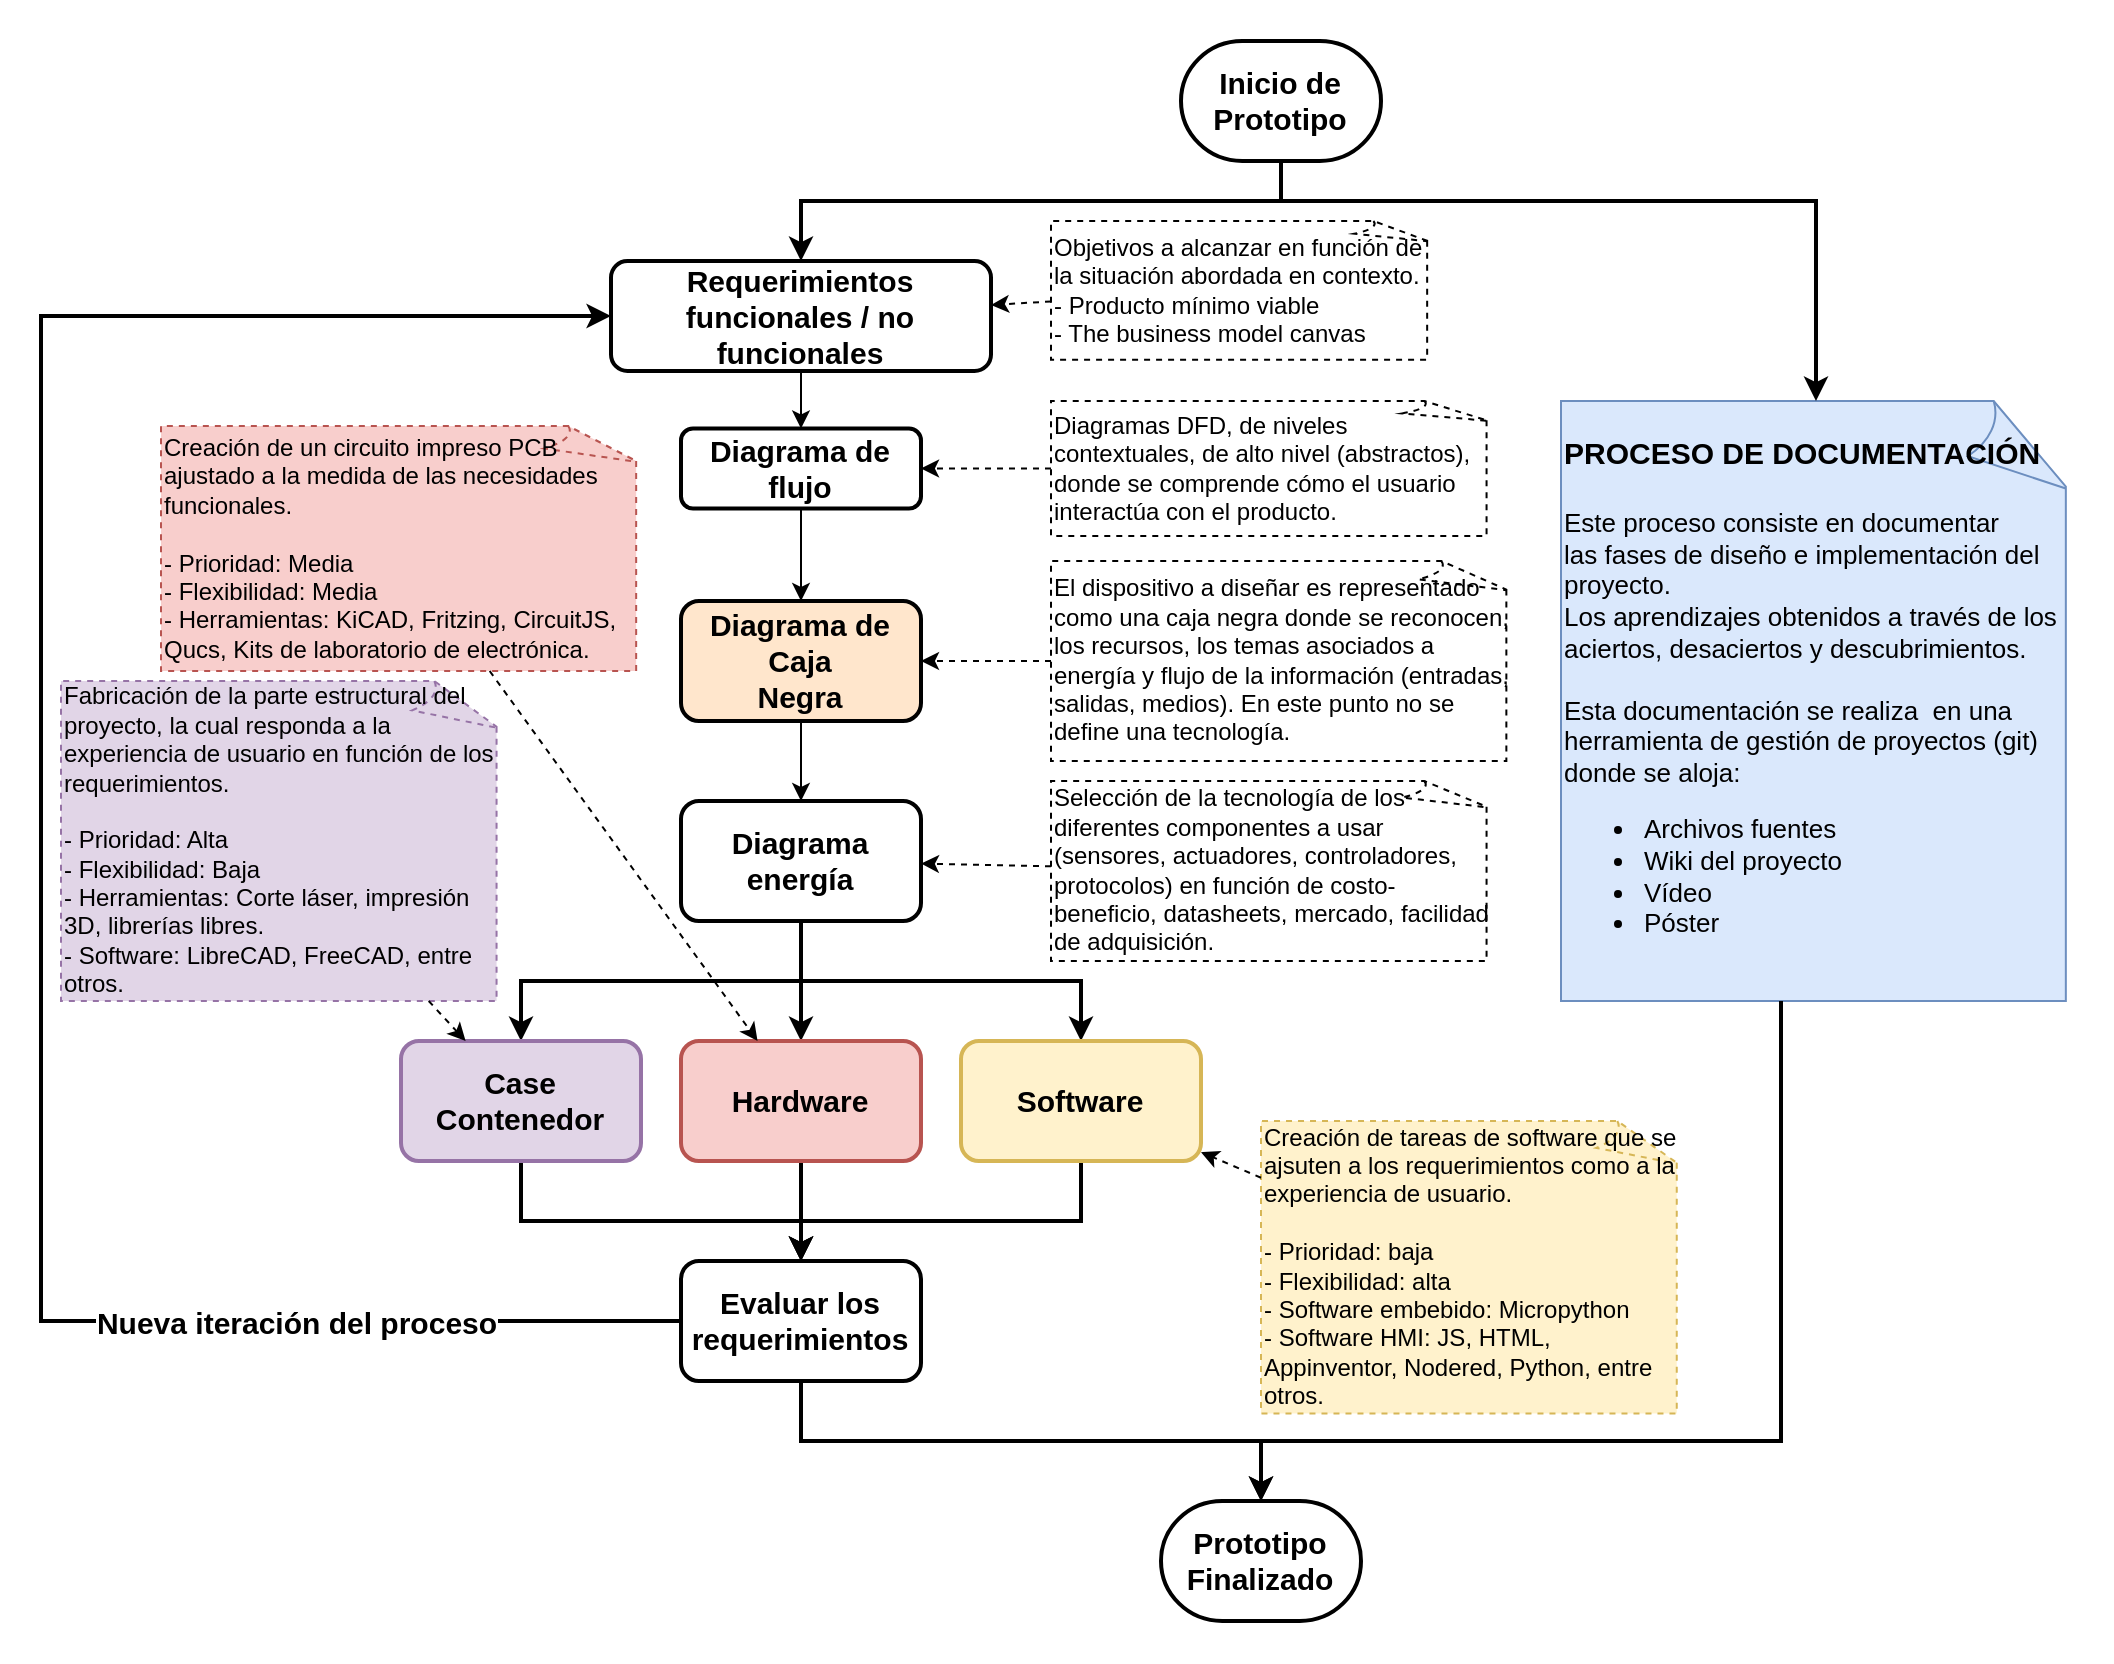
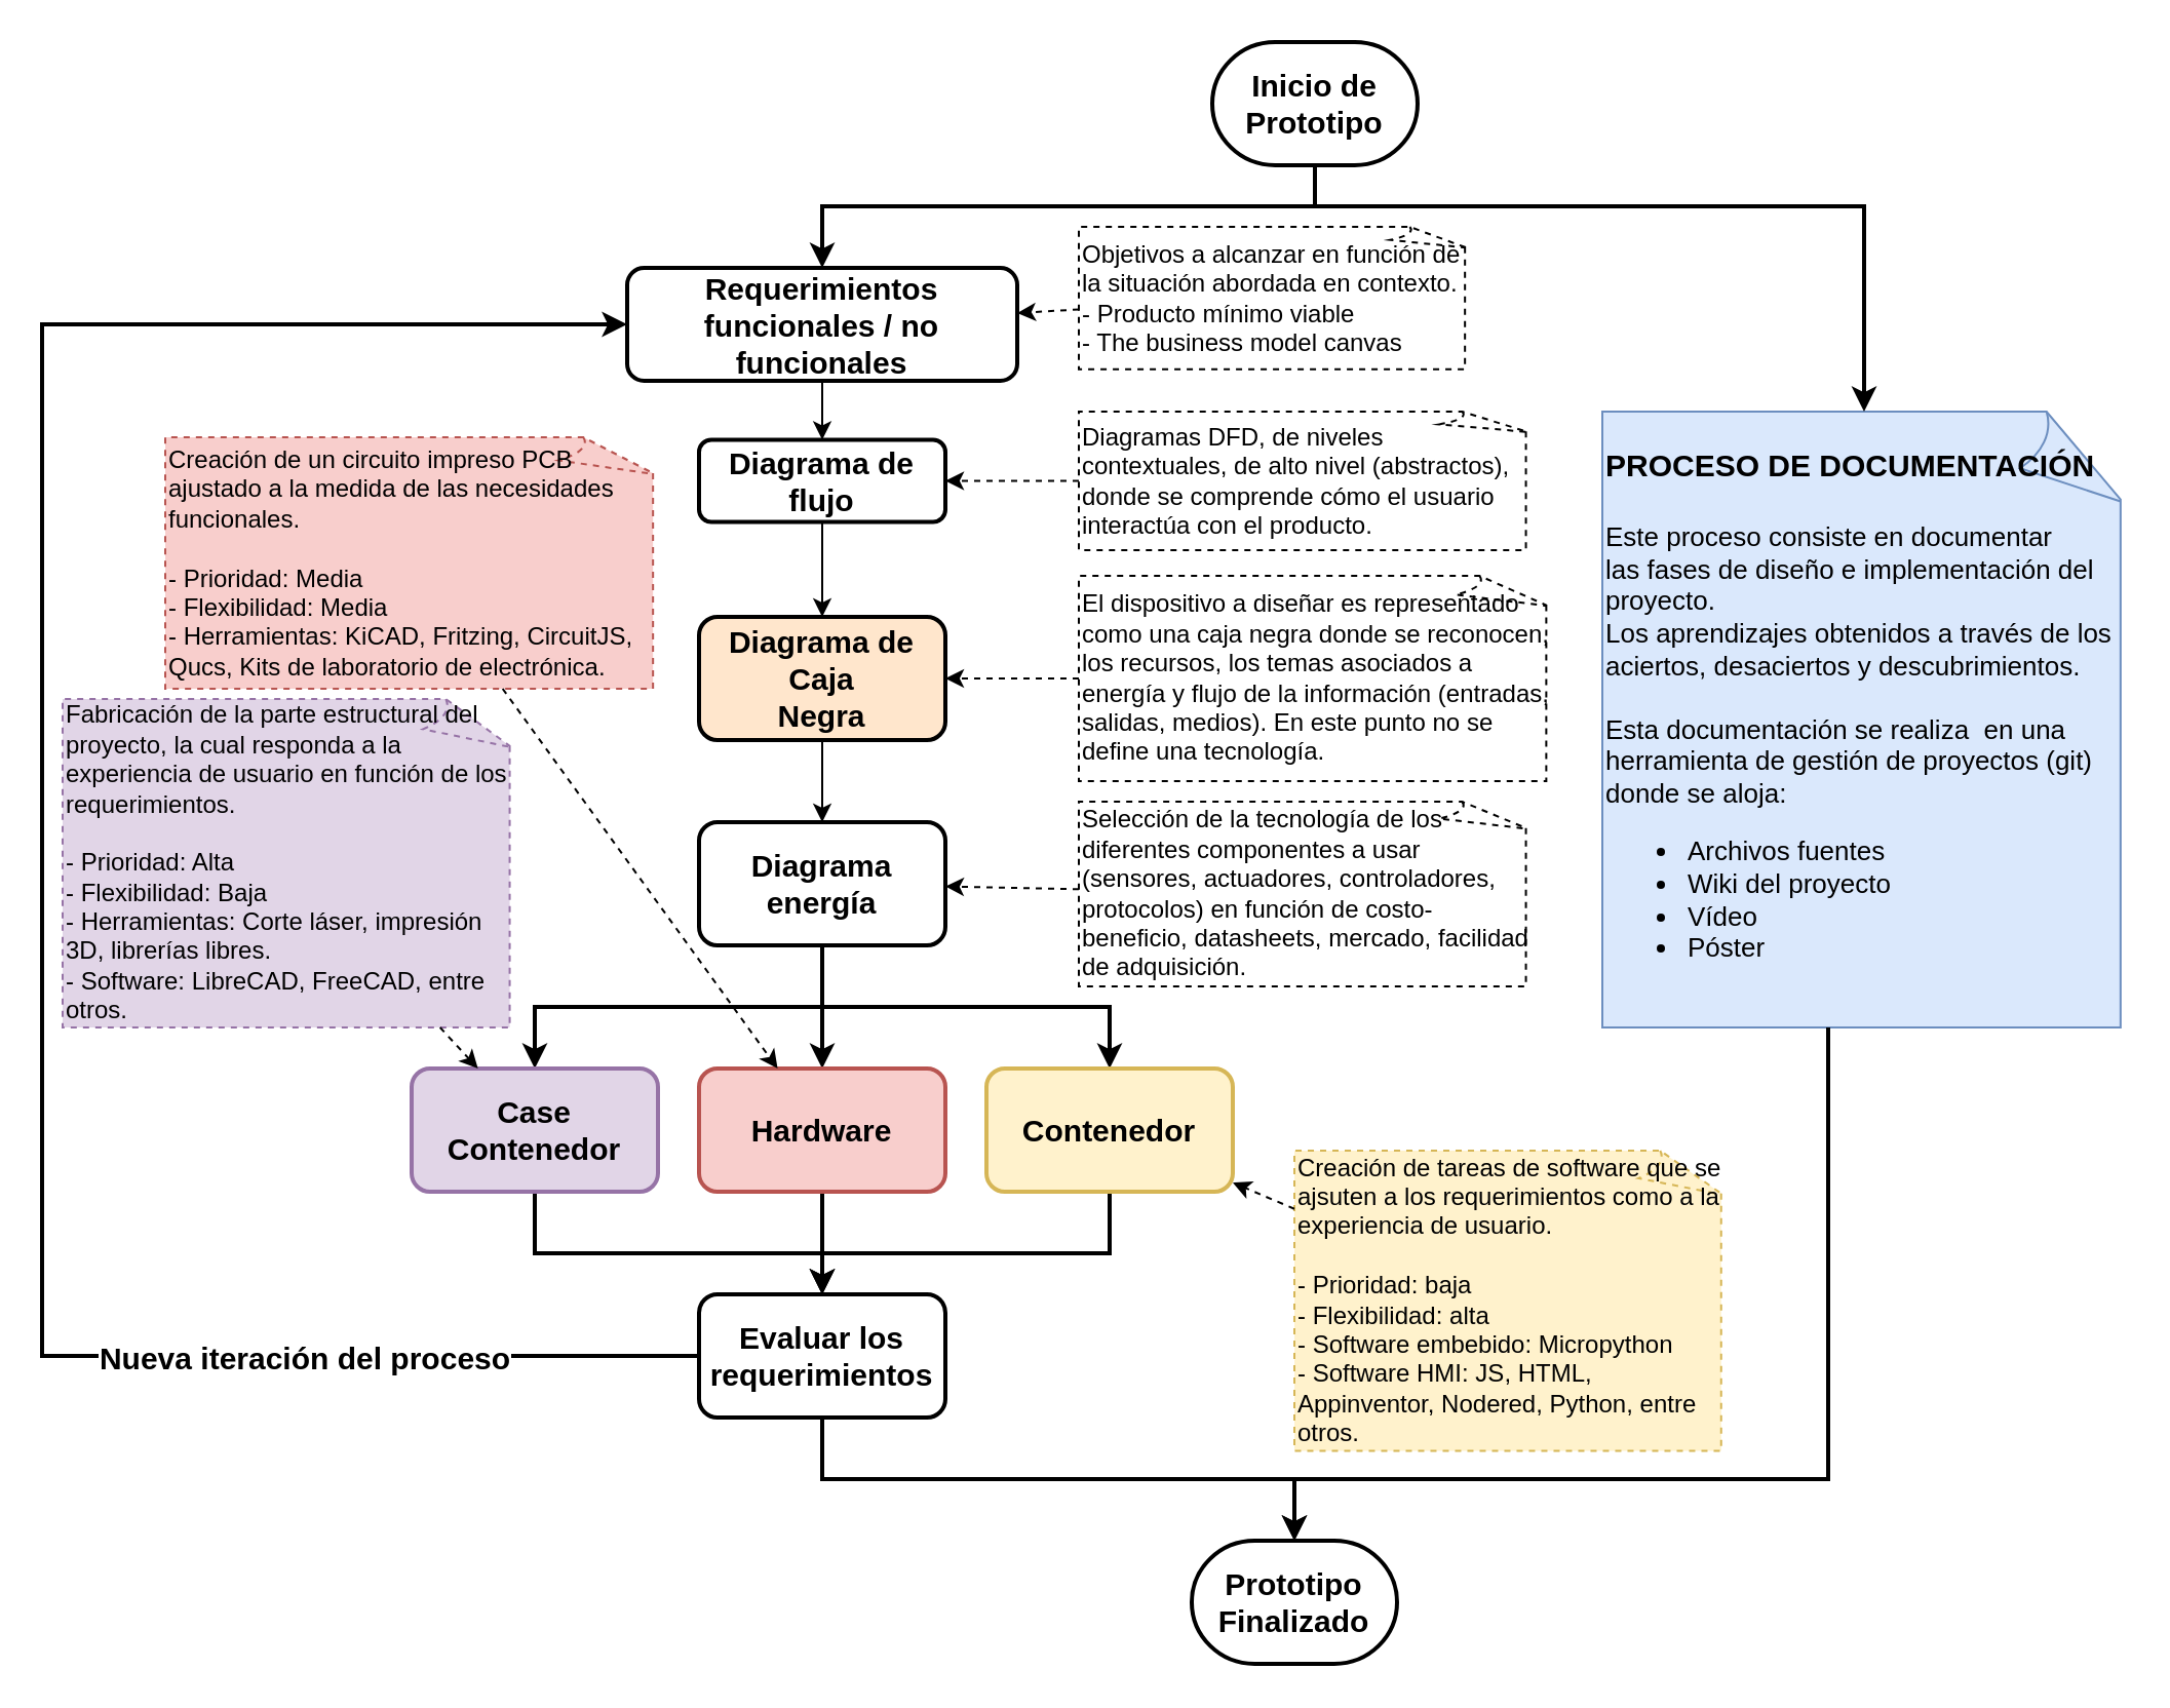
- <mxCell id="22" value="Software" style="rounded=1;whiteSpace=wrap;html=1;fillColor=#fff2cc;strokeColor=#d6b656;fontSize=15;fontStyle=1;strokeWidth=2;" parent="1" vertex="1"><mxGeometry x="480" y="520" width="120" height="60" as="geometry" /></mxCell>
+ <mxCell id="22" value="Contenedor" style="rounded=1;whiteSpace=wrap;html=1;fillColor=#fff2cc;strokeColor=#d6b656;fontSize=15;fontStyle=1;strokeWidth=2;" parent="1" vertex="1"><mxGeometry x="480" y="520" width="120" height="60" as="geometry" /></mxCell>
